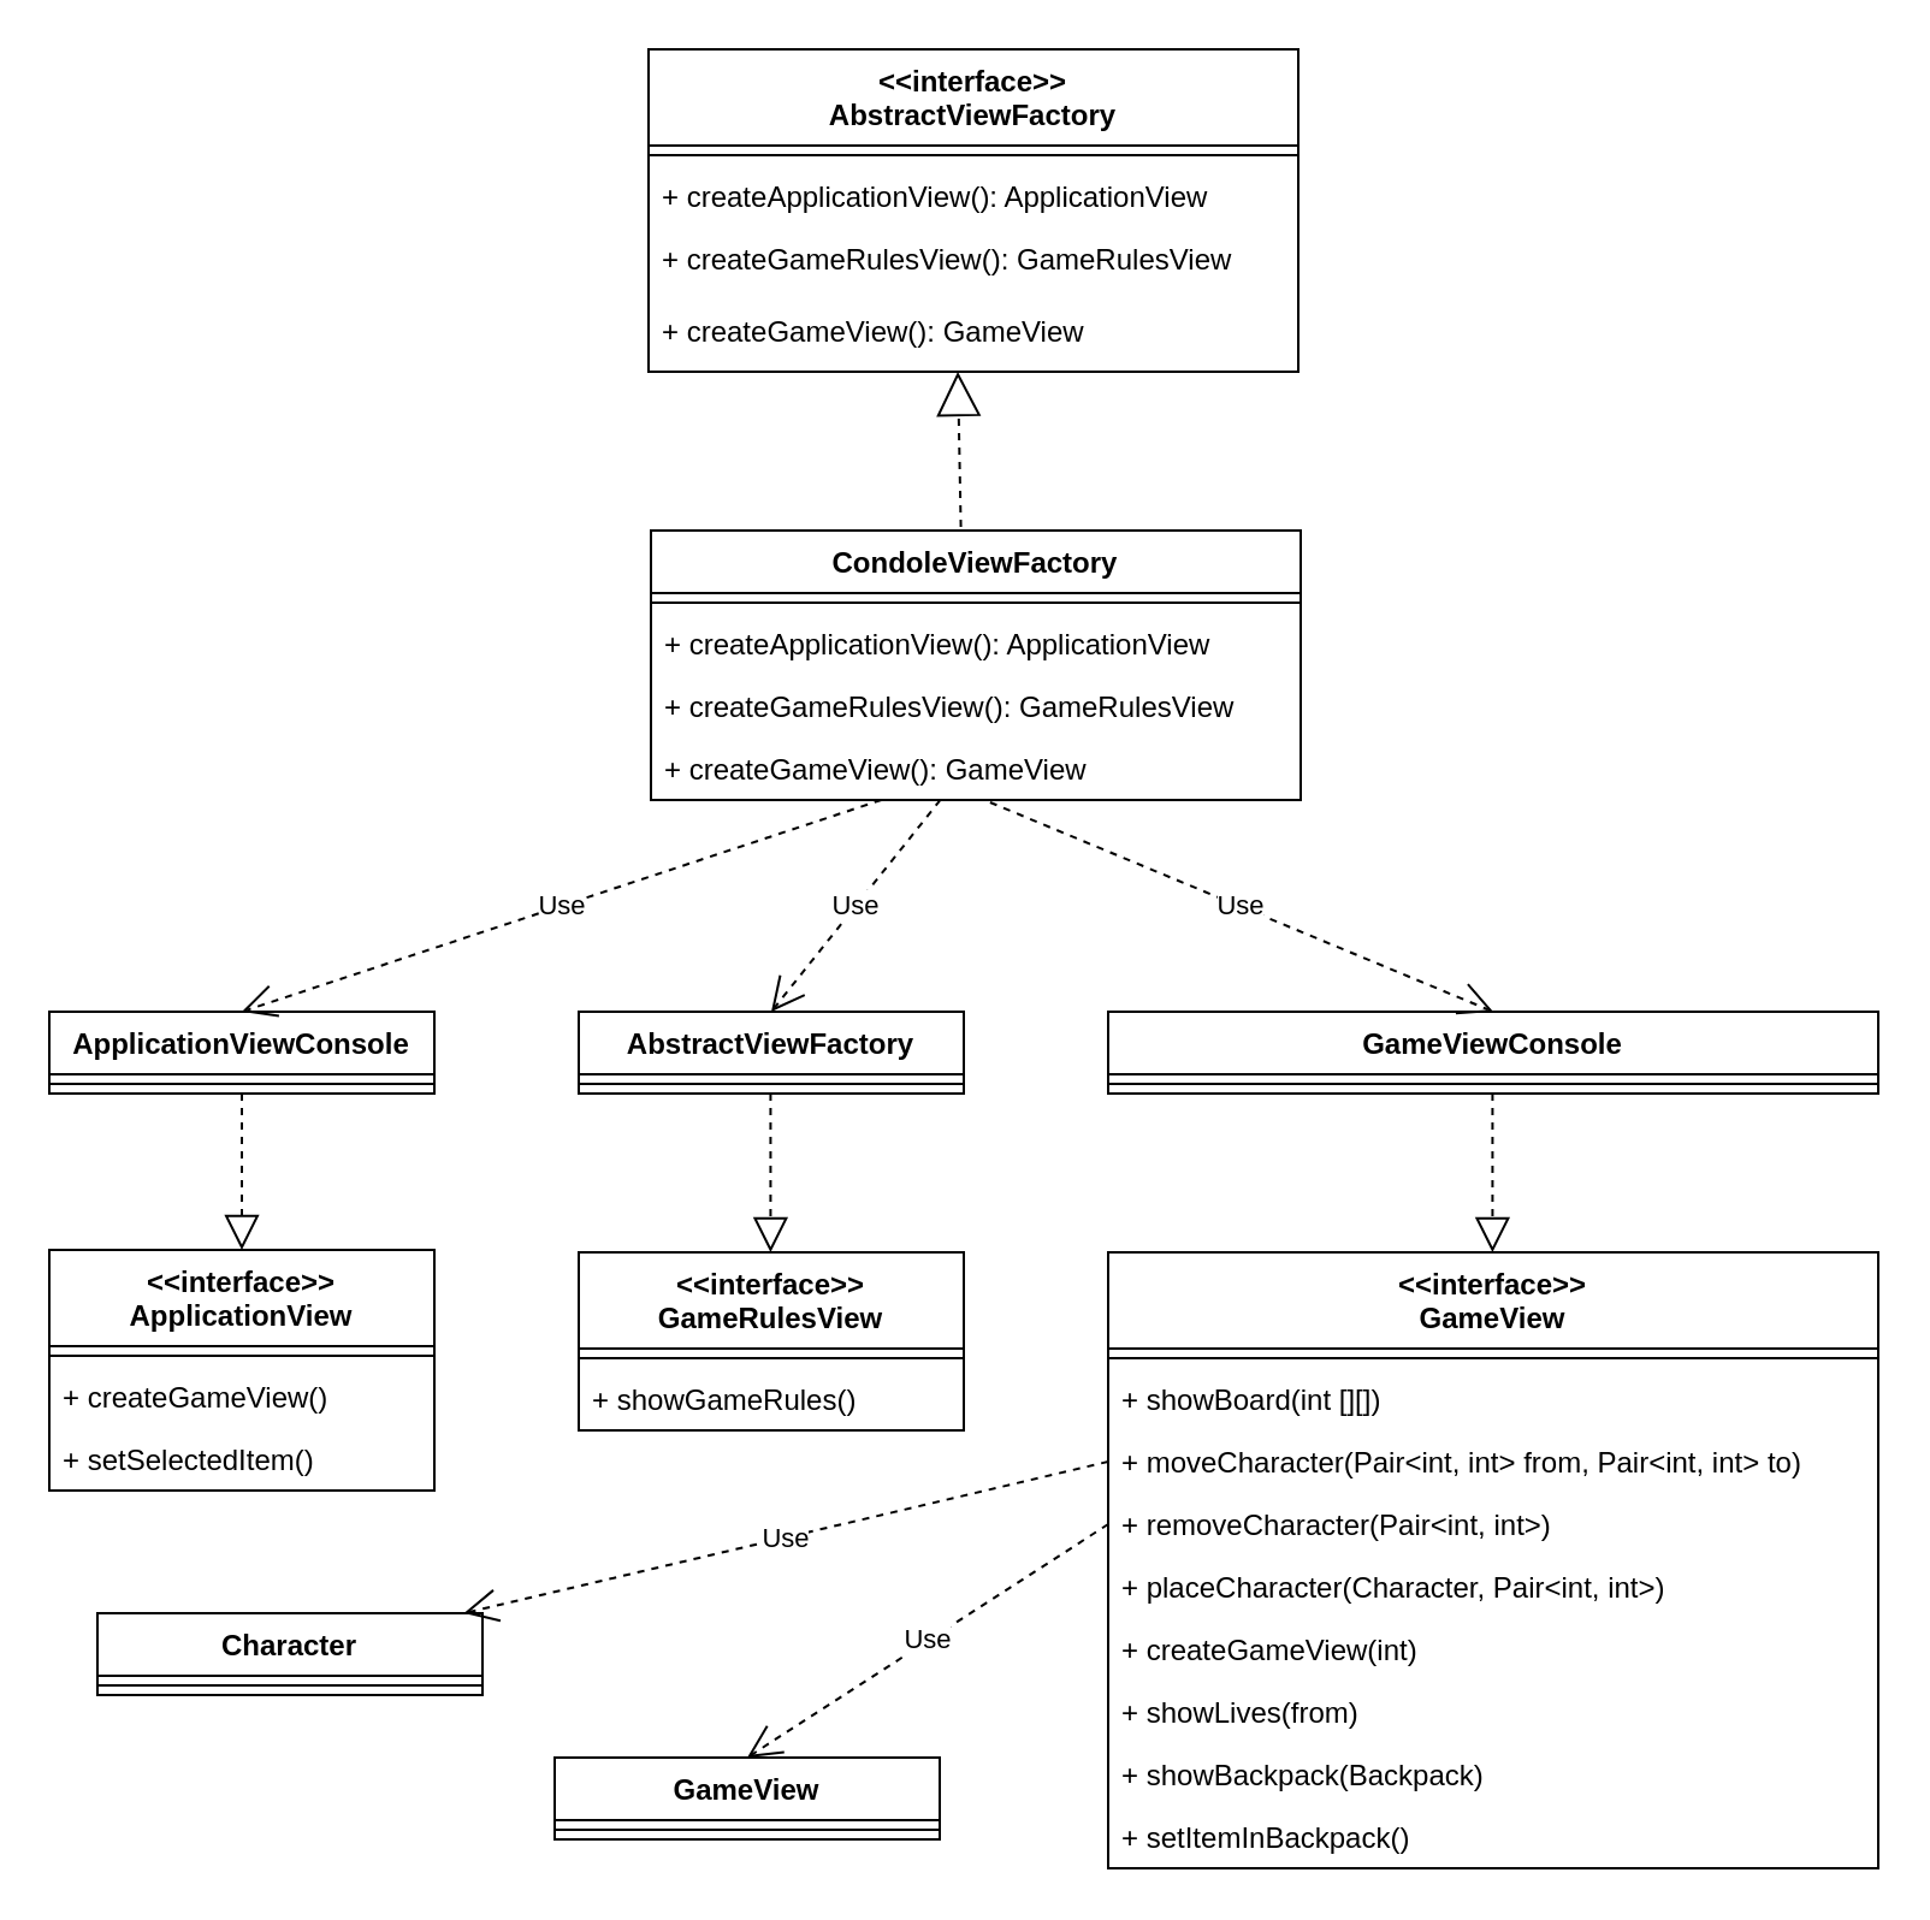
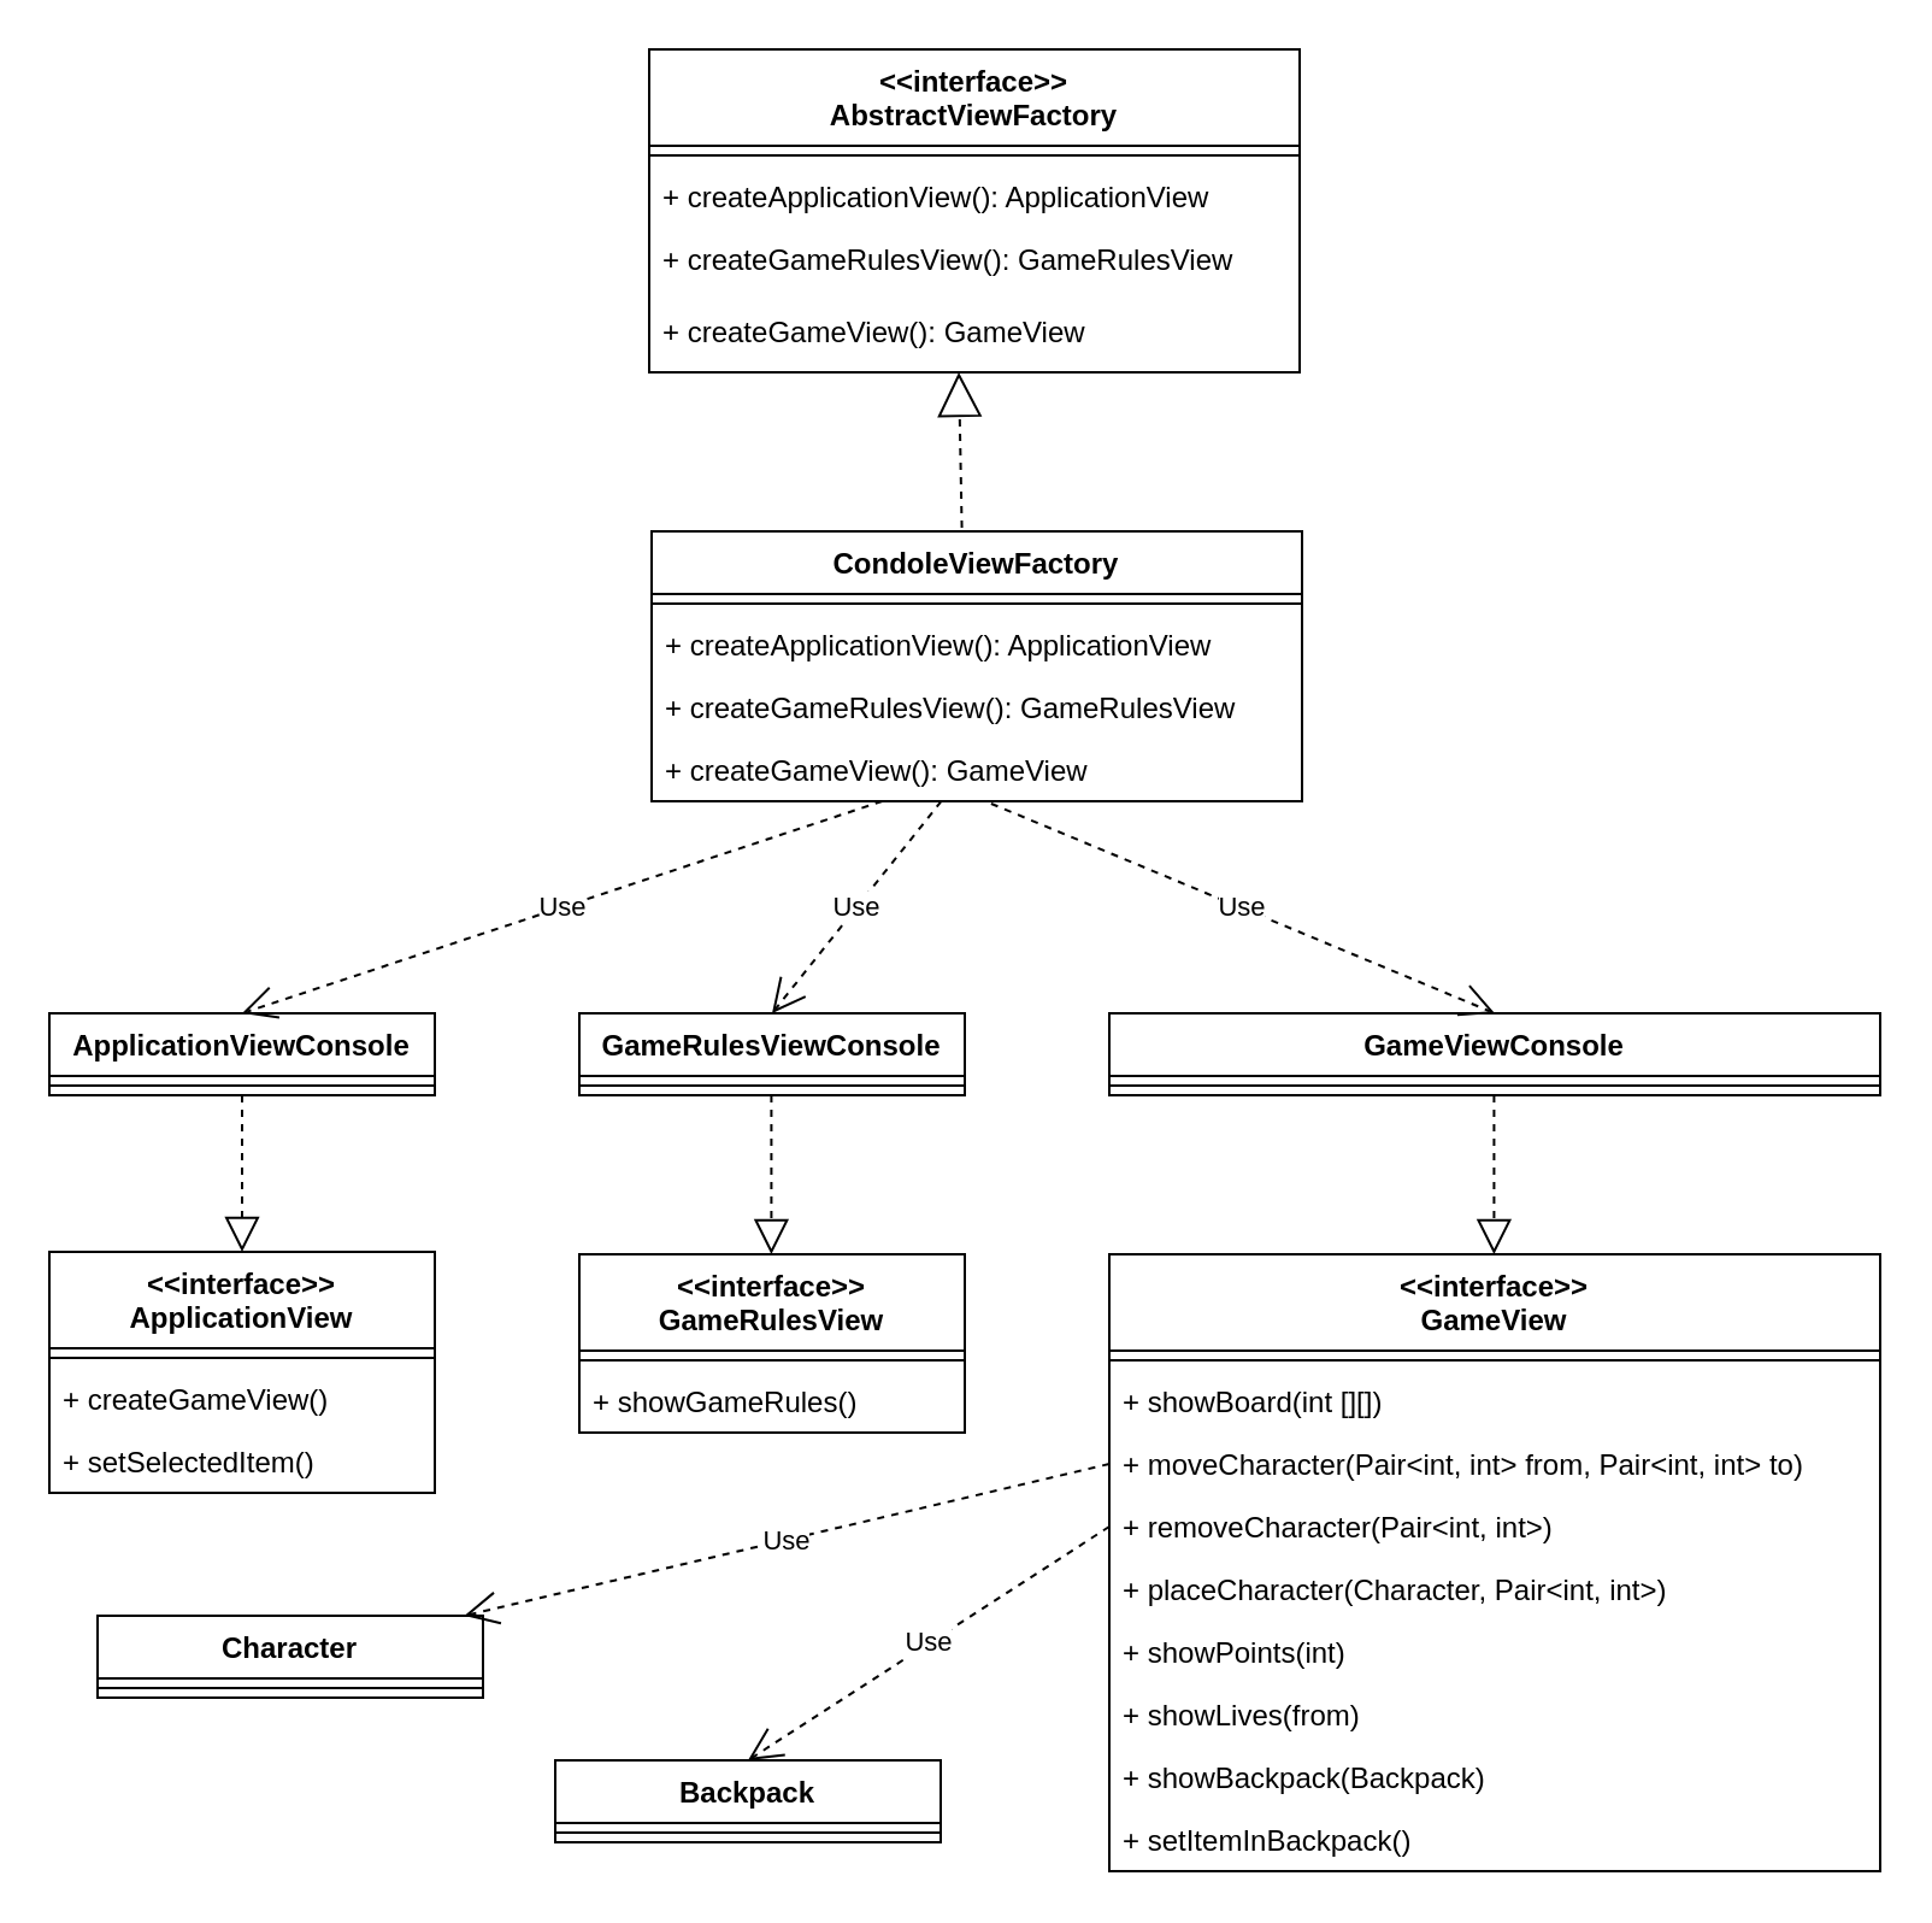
- <mxCell id="14" value="AbstractViewFactory" style="swimlane;fontStyle=1;align=center;verticalAlign=top;childLayout=stackLayout;horizontal=1;startSize=26;horizontalStack=0;resizeParent=1;resizeParentMax=0;resizeLast=0;collapsible=1;marginBottom=0;" parent="1" vertex="1"><mxGeometry x="240" y="420" width="160" height="34" as="geometry" /></mxCell>
+ <mxCell id="14" value="GameRulesViewConsole" style="swimlane;fontStyle=1;align=center;verticalAlign=top;childLayout=stackLayout;horizontal=1;startSize=26;horizontalStack=0;resizeParent=1;resizeParentMax=0;resizeLast=0;collapsible=1;marginBottom=0;" parent="1" vertex="1"><mxGeometry x="240" y="420" width="160" height="34" as="geometry" /></mxCell>
- <mxCell id="31" value="+ createGameView(int)" style="text;strokeColor=none;fillColor=none;align=left;verticalAlign=top;spacingLeft=4;spacingRight=4;overflow=hidden;rotatable=0;points=[[0,0.5],[1,0.5]];portConstraint=eastwest;" parent="25" vertex="1"><mxGeometry y="152" width="320" height="26" as="geometry" /></mxCell>
+ <mxCell id="31" value="+ showPoints(int)" style="text;strokeColor=none;fillColor=none;align=left;verticalAlign=top;spacingLeft=4;spacingRight=4;overflow=hidden;rotatable=0;points=[[0,0.5],[1,0.5]];portConstraint=eastwest;" parent="25" vertex="1"><mxGeometry y="152" width="320" height="26" as="geometry" /></mxCell>
- <mxCell id="41" value="GameView" style="swimlane;fontStyle=1;align=center;verticalAlign=top;childLayout=stackLayout;horizontal=1;startSize=26;horizontalStack=0;resizeParent=1;resizeParentMax=0;resizeLast=0;collapsible=1;marginBottom=0;" parent="1" vertex="1"><mxGeometry x="230" y="730" width="160" height="34" as="geometry" /></mxCell>
+ <mxCell id="41" value="Backpack" style="swimlane;fontStyle=1;align=center;verticalAlign=top;childLayout=stackLayout;horizontal=1;startSize=26;horizontalStack=0;resizeParent=1;resizeParentMax=0;resizeLast=0;collapsible=1;marginBottom=0;" parent="1" vertex="1"><mxGeometry x="230" y="730" width="160" height="34" as="geometry" /></mxCell>
